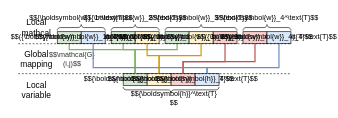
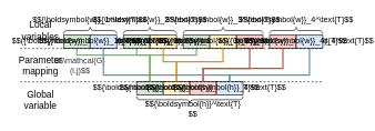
- <mxCell id="30" value="Local&lt;br&gt;mathcal" style="text;html=1;align=center;verticalAlign=middle;resizable=0;points=[];autosize=1;strokeColor=none;fillColor=none;fontSize=14;" parent="1" vertex="1"><mxGeometry x="25" y="25" width="70" height="40" as="geometry" /></mxCell>
+ <mxCell id="30" value="Local&lt;br&gt;variables" style="text;html=1;align=center;verticalAlign=middle;resizable=0;points=[];autosize=1;strokeColor=none;fillColor=none;fontSize=14;" parent="1" vertex="1"><mxGeometry x="25" y="25" width="70" height="40" as="geometry" /></mxCell>
- <mxCell id="37" value="Global&lt;br style=&quot;font-size: 14px;&quot;&gt;mapping" style="text;html=1;align=center;verticalAlign=middle;resizable=0;points=[];autosize=1;strokeColor=none;fillColor=none;fontSize=14;" parent="1" vertex="1"><mxGeometry x="20" y="78" width="80" height="40" as="geometry" /></mxCell>
+ <mxCell id="37" value="Parameter&lt;br style=&quot;font-size: 14px;&quot;&gt;mapping" style="text;html=1;align=center;verticalAlign=middle;resizable=0;points=[];autosize=1;strokeColor=none;fillColor=none;fontSize=14;" parent="1" vertex="1"><mxGeometry x="20" y="78" width="80" height="40" as="geometry" /></mxCell>
- <mxCell id="31" value="Local&lt;br&gt;variable" style="text;html=1;align=center;verticalAlign=middle;resizable=0;points=[];autosize=1;strokeColor=none;fillColor=none;fontSize=14;" parent="1" vertex="1"><mxGeometry x="30" y="129" width="60" height="40" as="geometry" /></mxCell>
+ <mxCell id="31" value="Global&lt;br&gt;variable" style="text;html=1;align=center;verticalAlign=middle;resizable=0;points=[];autosize=1;strokeColor=none;fillColor=none;fontSize=14;" parent="1" vertex="1"><mxGeometry x="30" y="129" width="60" height="40" as="geometry" /></mxCell>
